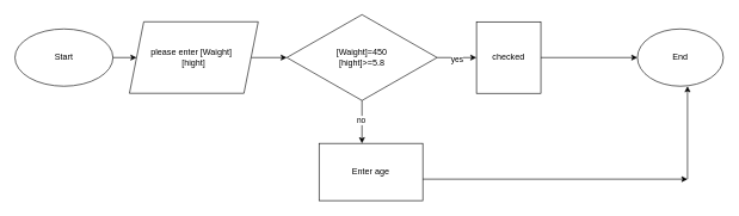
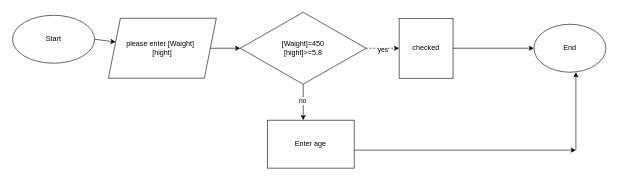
- <mxCell id="2" value="Start" style="ellipse;whiteSpace=wrap;html=1;" vertex="1" parent="1"><mxGeometry x="20" y="40" width="137" height="80" as="geometry" /></mxCell>
+ <mxCell id="2" value="Start" style="ellipse;whiteSpace=wrap;html=1;" vertex="1" parent="1"><mxGeometry x="20" y="25" width="137" height="80" as="geometry" /></mxCell>
- <mxCell id="6" value="" style="edgeStyle=orthogonalEdgeStyle;rounded=0;orthogonalLoop=1;jettySize=auto;html=1;" edge="1" parent="1" source="10" target="12"><mxGeometry relative="1" as="geometry" /></mxCell>
+ <mxCell id="6" value="" style="edgeStyle=orthogonalEdgeStyle;rounded=0;orthogonalLoop=1;jettySize=auto;html=1;dashed=1;" edge="1" parent="1" source="10" target="12"><mxGeometry relative="1" as="geometry" /></mxCell>
